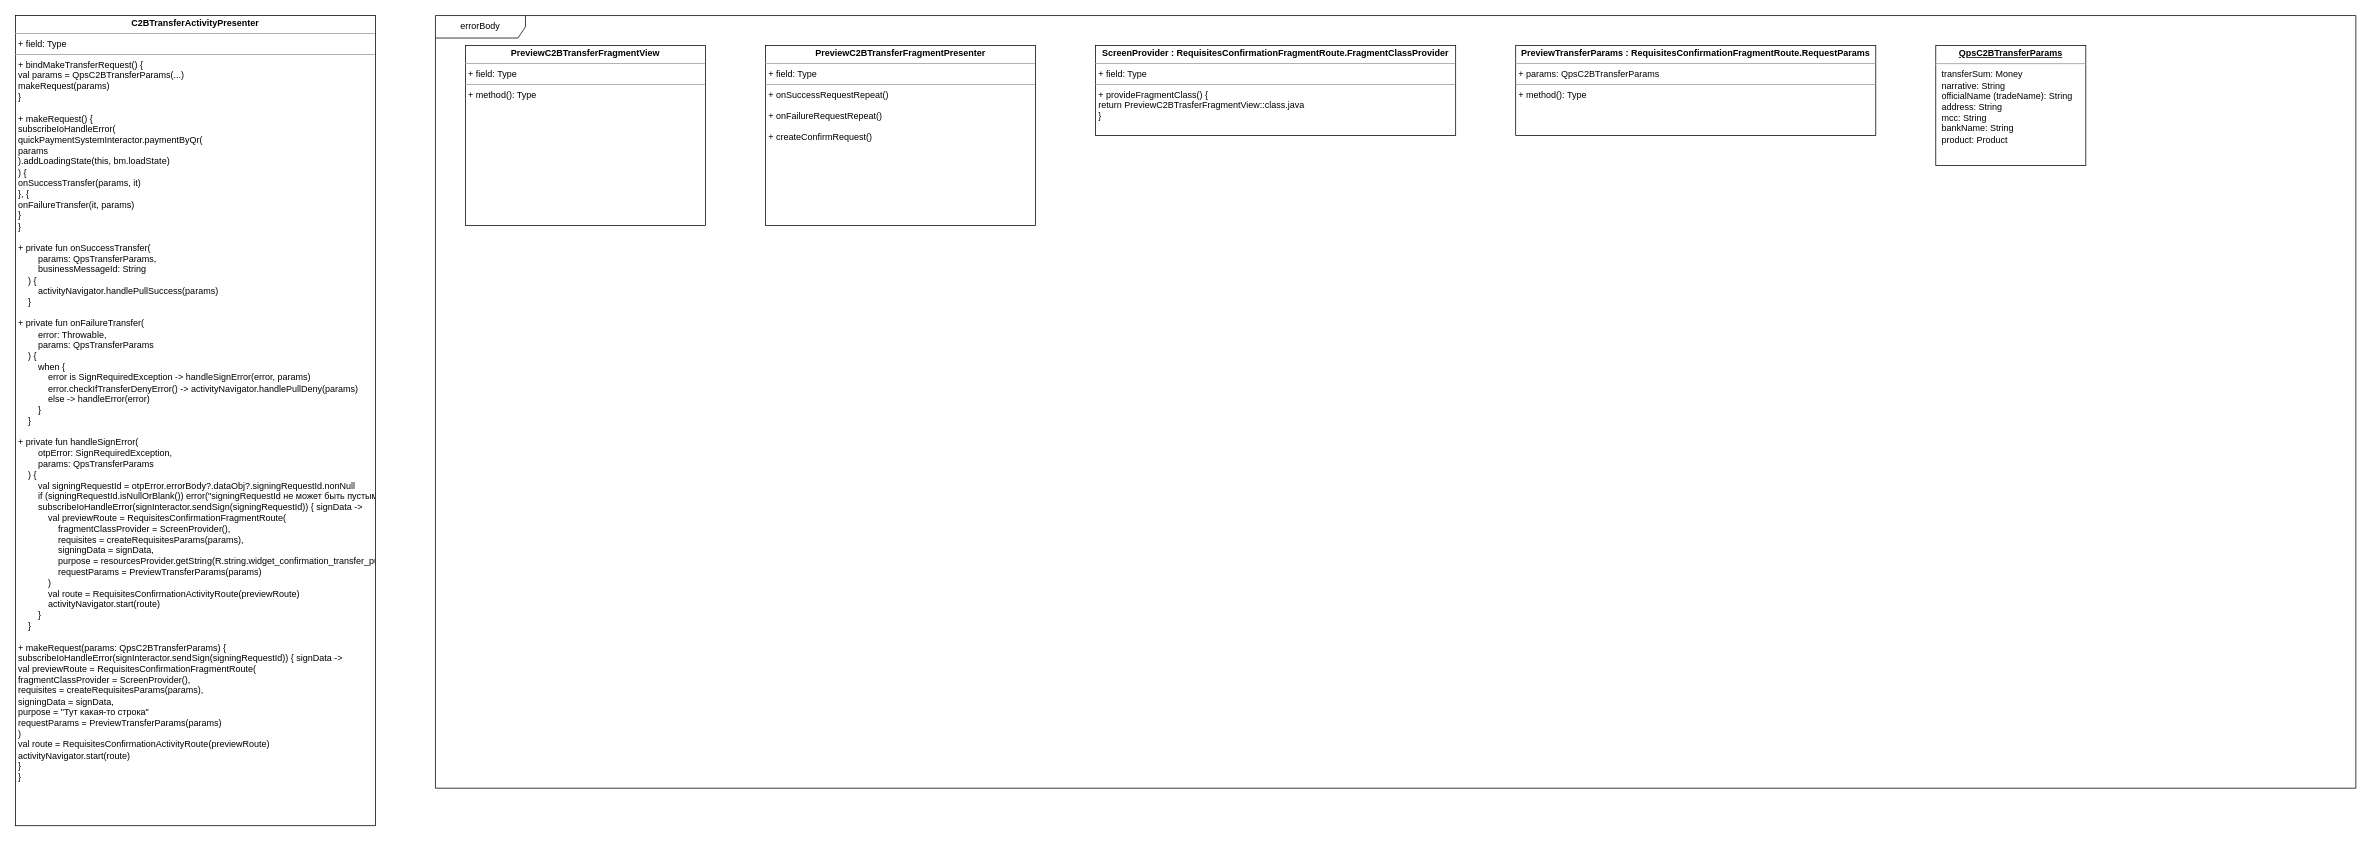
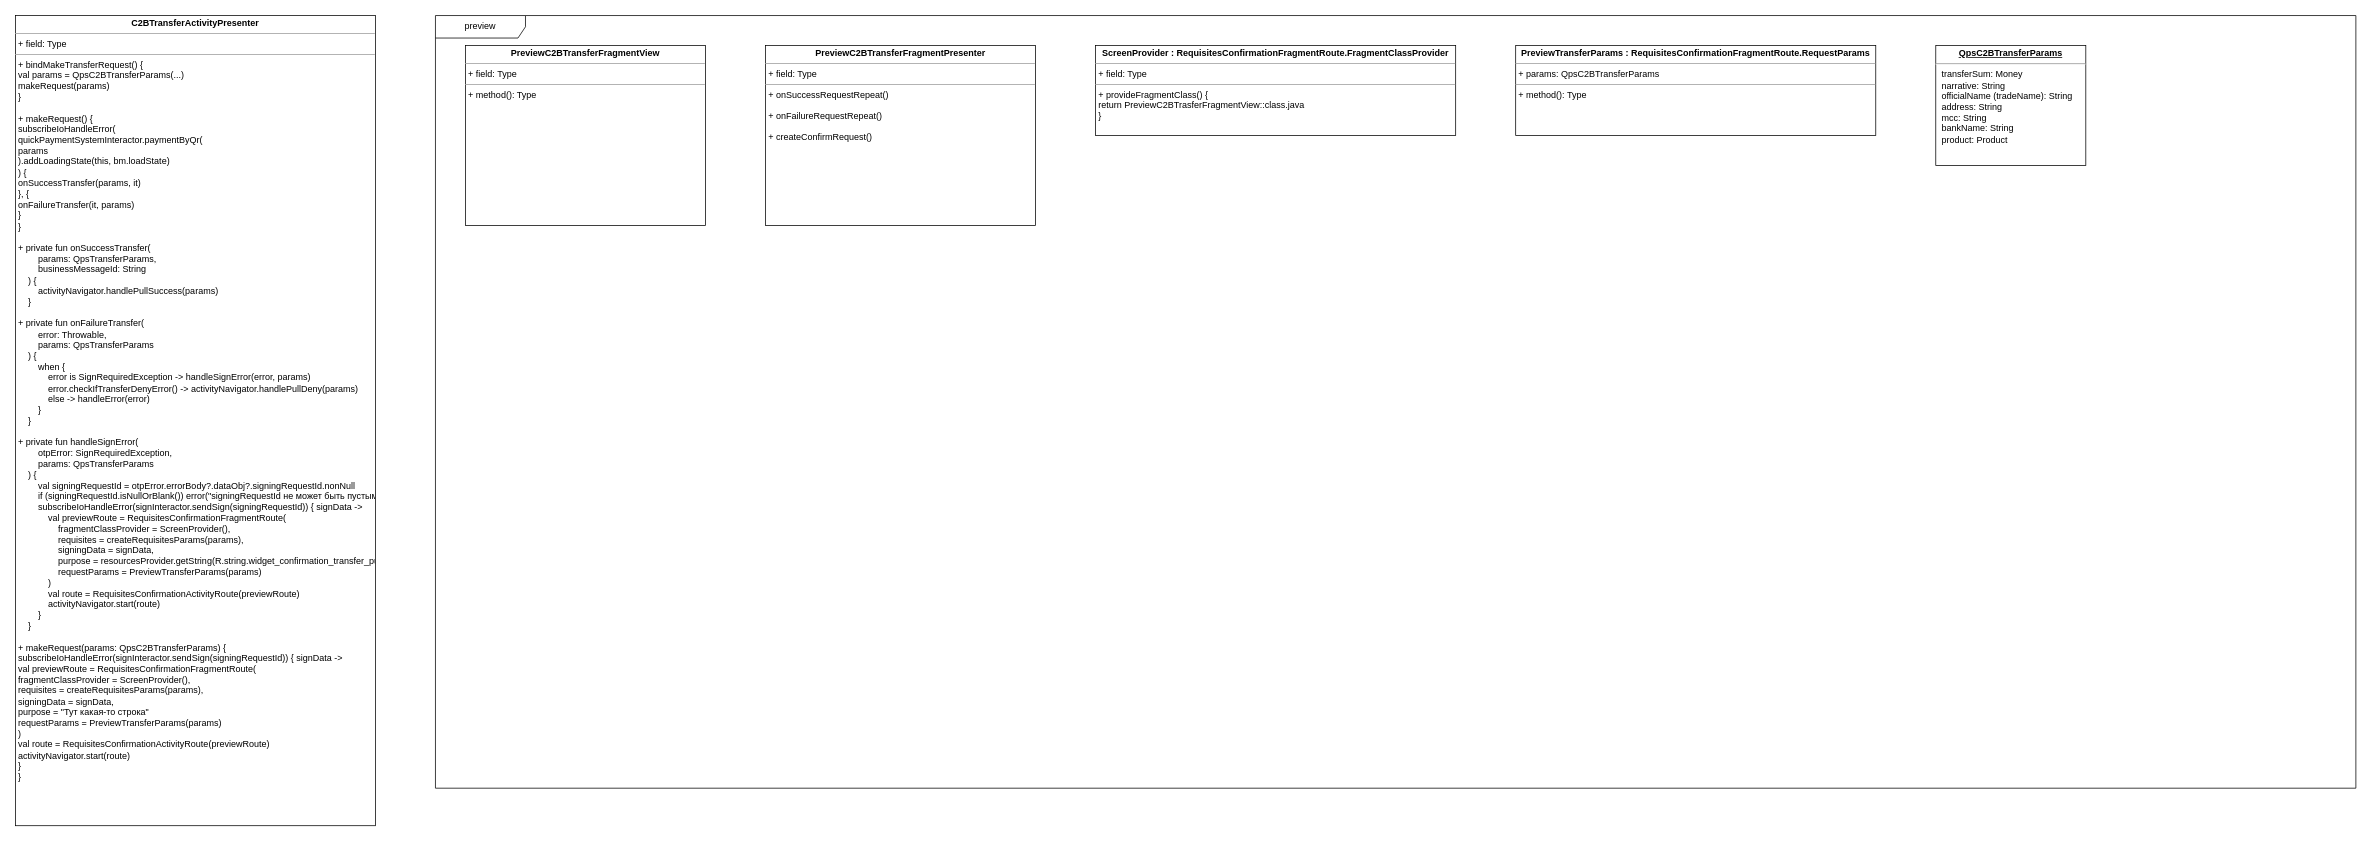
- <mxCell id="3" value="errorBody" style="shape=umlFrame;whiteSpace=wrap;html=1;width=120;height=30;" parent="1" vertex="1"><mxGeometry x="580" y="20" width="2560" height="1030" as="geometry" /></mxCell>
+ <mxCell id="3" value="preview" style="shape=umlFrame;whiteSpace=wrap;html=1;width=120;height=30;" parent="1" vertex="1"><mxGeometry x="580" y="20" width="2560" height="1030" as="geometry" /></mxCell>
